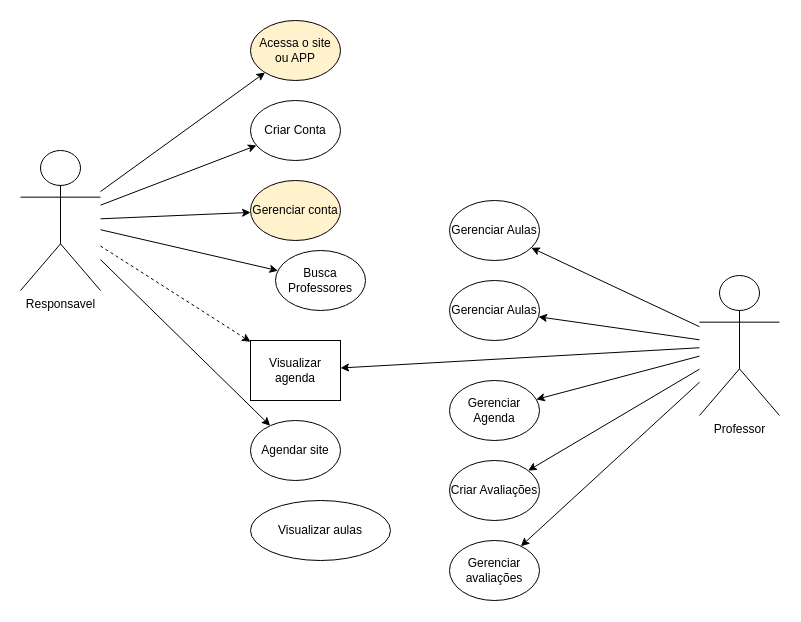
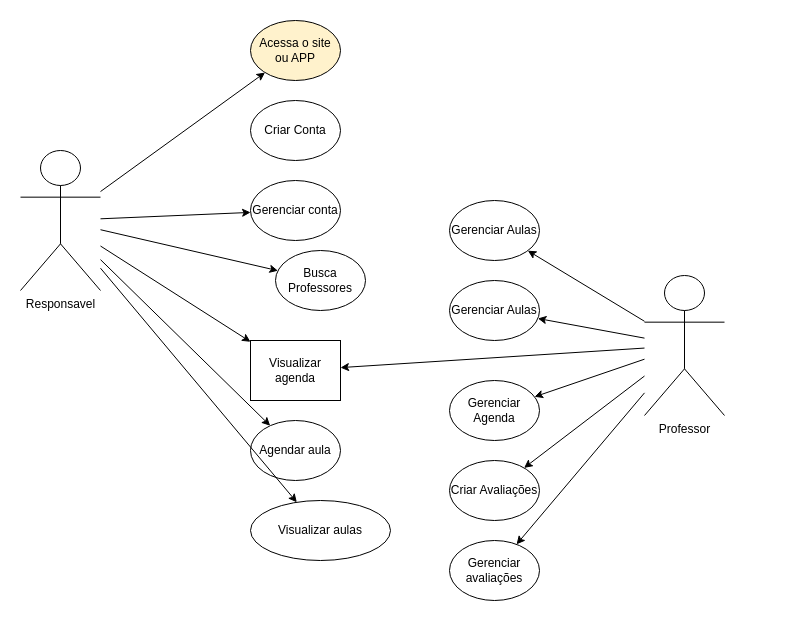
- <mxCell id="8" value="" style="endArrow=classic;html=1;rounded=0;" edge="1" parent="1" source="2" target="3"><mxGeometry width="50" height="50" relative="1" as="geometry"><mxPoint x="400" y="320" as="sourcePoint" /><mxPoint x="450" y="270" as="targetPoint" /></mxGeometry></mxCell>
- <mxCell id="4" value="Gerenciar conta" style="ellipse;whiteSpace=wrap;html=1;fillColor=#fff2cc;" vertex="1" parent="1"><mxGeometry x="250" y="180" width="90" height="60" as="geometry" /></mxCell>
+ <mxCell id="4" value="Gerenciar conta" style="ellipse;whiteSpace=wrap;html=1;" vertex="1" parent="1"><mxGeometry x="250" y="180" width="90" height="60" as="geometry" /></mxCell>
- <mxCell id="10" value="" style="endArrow=classic;html=1;rounded=0;dashed=1;" edge="1" parent="1" source="2" target="5"><mxGeometry width="50" height="50" relative="1" as="geometry"><mxPoint x="130" y="238" as="sourcePoint" /><mxPoint x="270" y="159" as="targetPoint" /></mxGeometry></mxCell>
+ <mxCell id="10" value="" style="endArrow=classic;html=1;rounded=0;" edge="1" parent="1" source="2" target="5"><mxGeometry width="50" height="50" relative="1" as="geometry"><mxPoint x="130" y="238" as="sourcePoint" /><mxPoint x="270" y="159" as="targetPoint" /></mxGeometry></mxCell>
- <mxCell id="13" value="Professor" style="shape=umlActor;verticalLabelPosition=bottom;verticalAlign=top;html=1;outlineConnect=0;" vertex="1" parent="1"><mxGeometry x="699" y="275" width="80" height="140" as="geometry" /></mxCell>
+ <mxCell id="13" value="Professor" style="shape=umlActor;verticalLabelPosition=bottom;verticalAlign=top;html=1;outlineConnect=0;" vertex="1" parent="1"><mxGeometry x="644" y="275" width="80" height="140" as="geometry" /></mxCell>
+ <mxCell id="12" value="" style="endArrow=classic;html=1;rounded=0;" edge="1" parent="1" source="2" target="7"><mxGeometry width="50" height="50" relative="1" as="geometry"><mxPoint x="130" y="267" as="sourcePoint" /><mxPoint x="262" y="292" as="targetPoint" /></mxGeometry></mxCell>
- <mxCell id="6" value="Agendar site" style="ellipse;whiteSpace=wrap;html=1;" vertex="1" parent="1"><mxGeometry x="250" y="420" width="90" height="60" as="geometry" /></mxCell>
+ <mxCell id="6" value="Agendar aula" style="ellipse;whiteSpace=wrap;html=1;" vertex="1" parent="1"><mxGeometry x="250" y="420" width="90" height="60" as="geometry" /></mxCell>
